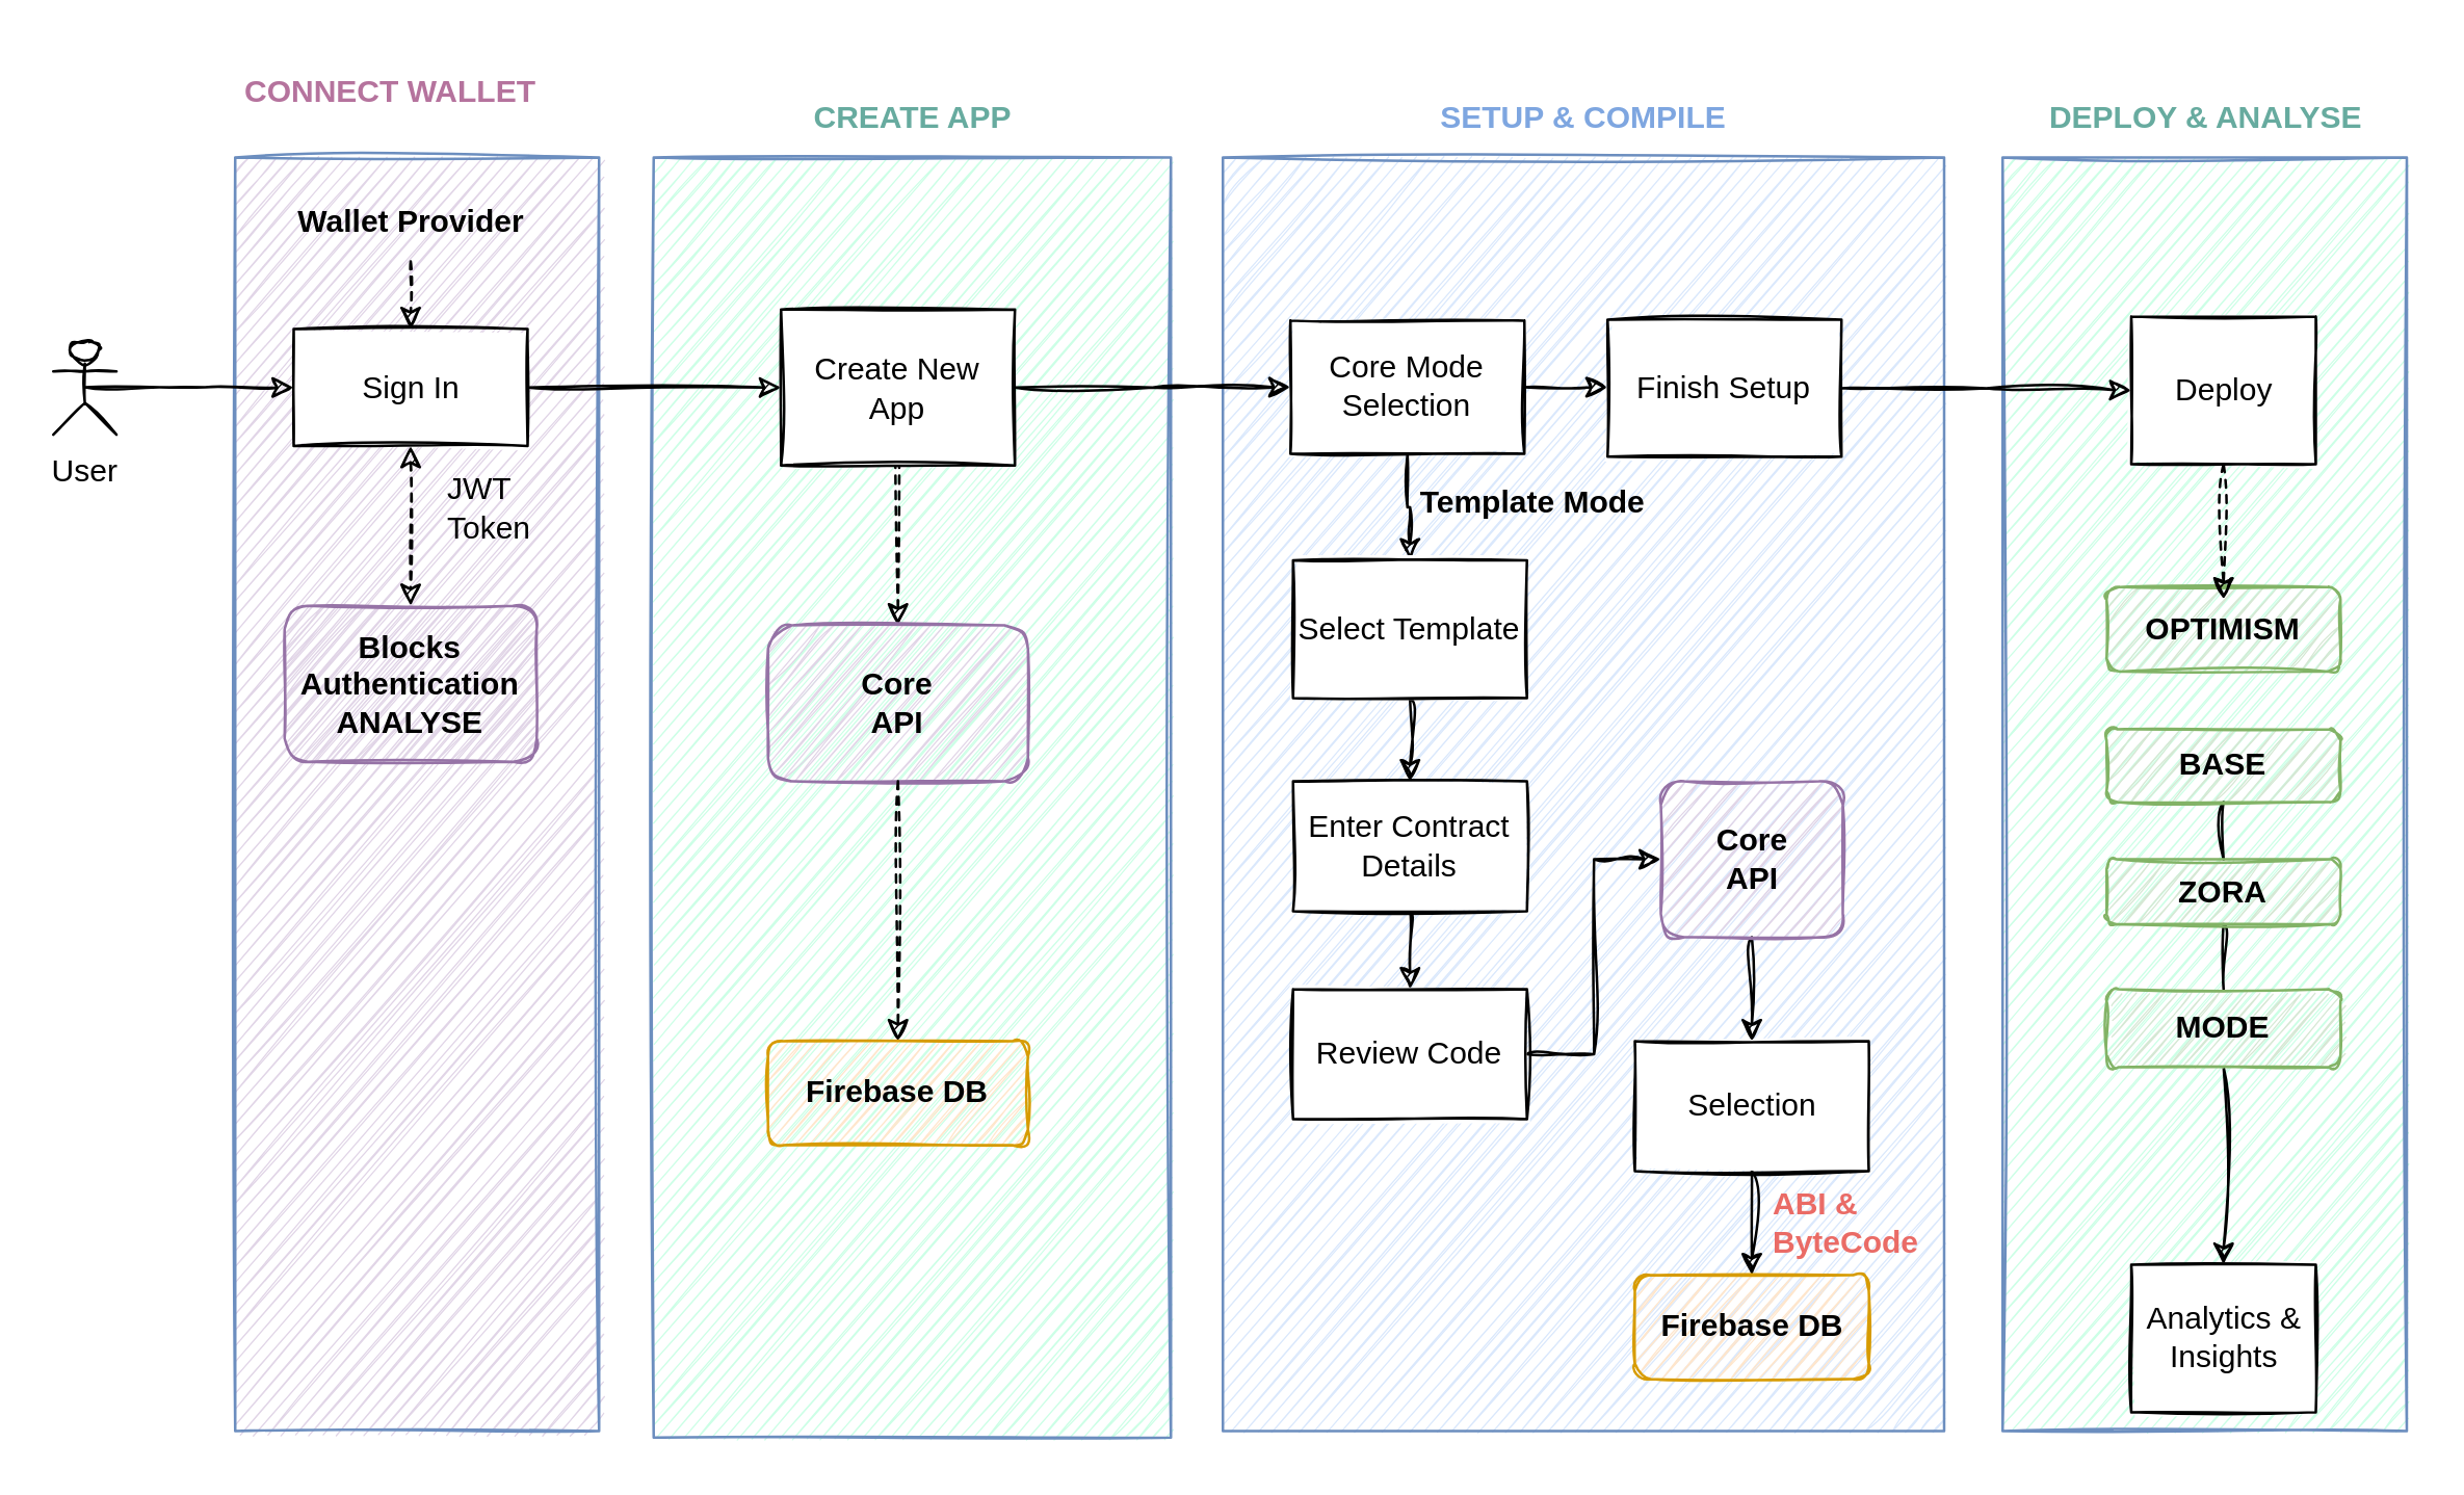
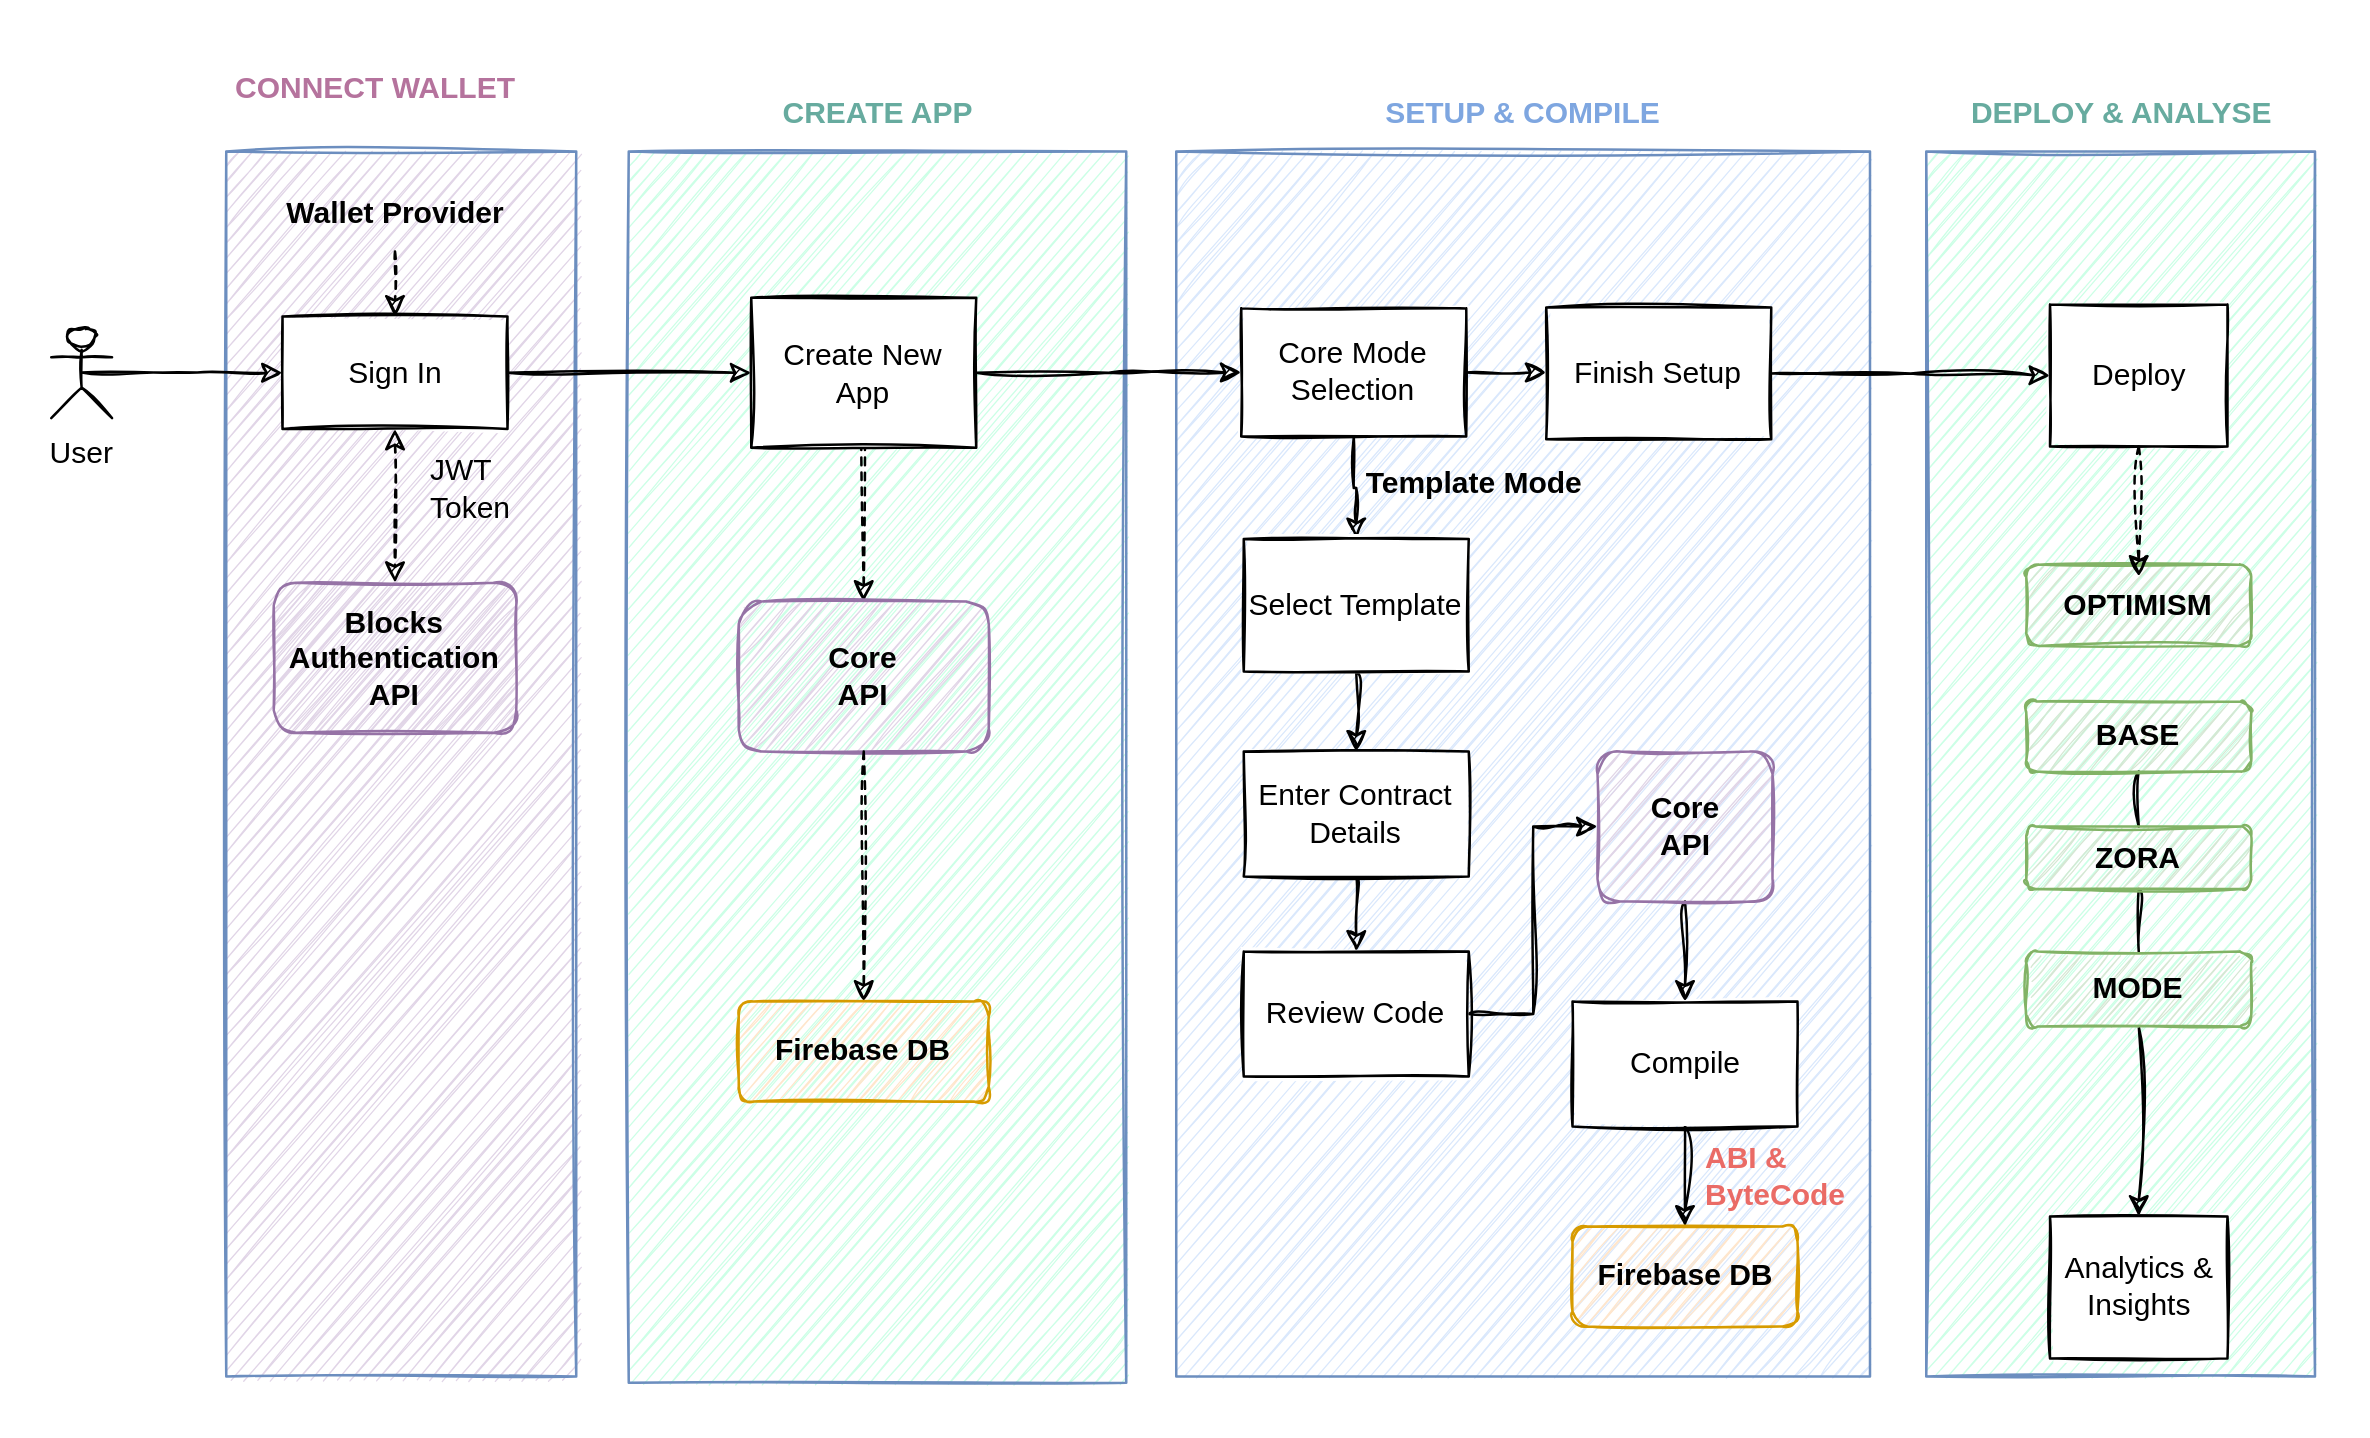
- <mxCell id="24" value="Blocks Authentication&lt;br&gt;ANALYSE" style="rounded=1;whiteSpace=wrap;html=1;fillColor=#e1d5e7;strokeColor=#9673a6;sketch=1;fontStyle=1" parent="1" vertex="1"><mxGeometry x="109" y="232.5" width="97" height="60" as="geometry" /></mxCell>
+ <mxCell id="24" value="Blocks Authentication&lt;br&gt;API" style="rounded=1;whiteSpace=wrap;html=1;fillColor=#e1d5e7;strokeColor=#9673a6;sketch=1;fontStyle=1" parent="1" vertex="1"><mxGeometry x="109" y="232.5" width="97" height="60" as="geometry" /></mxCell>
- <mxCell id="21" value="Selection" style="rounded=0;whiteSpace=wrap;html=1;sketch=1;" parent="1" vertex="1"><mxGeometry x="628.5" y="400" width="90" height="50" as="geometry" /></mxCell>
+ <mxCell id="21" value="Compile" style="rounded=0;whiteSpace=wrap;html=1;sketch=1;" parent="1" vertex="1"><mxGeometry x="628.5" y="400" width="90" height="50" as="geometry" /></mxCell>
